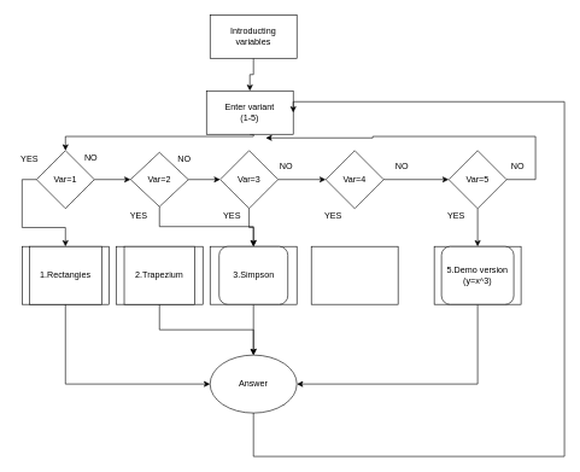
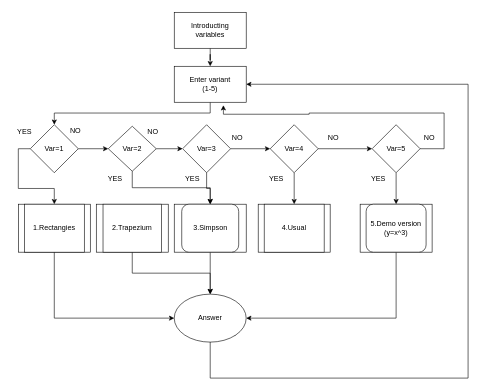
- <mxCell id="5" value="Enter variant&lt;br&gt;(1-5)" style="whiteSpace=wrap;html=1;" parent="1" vertex="1"><mxGeometry x="285" y="125" width="120" height="60" as="geometry" /></mxCell>
+ <mxCell id="5" value="Enter variant&lt;br&gt;(1-5)" style="whiteSpace=wrap;html=1;" parent="1" vertex="1"><mxGeometry x="290" y="110" width="120" height="60" as="geometry" /></mxCell>
+ <mxCell id="29" style="edgeStyle=orthogonalEdgeStyle;rounded=0;orthogonalLoop=1;jettySize=auto;html=1;exitX=0.5;exitY=1;exitDx=0;exitDy=0;" edge="1" parent="1" source="30" target="16"><mxGeometry relative="1" as="geometry" /></mxCell>
+ <mxCell id="16" value="4.Usual" style="rounded=0;whiteSpace=wrap;html=1;" parent="1" vertex="1"><mxGeometry x="440" y="340" width="100" height="80" as="geometry" /></mxCell>
